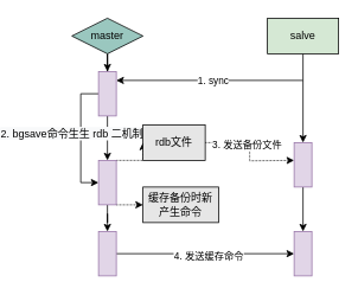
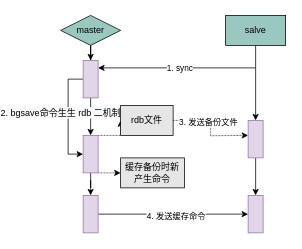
- <mxCell id="5" value="salve" style="rounded=0;whiteSpace=wrap;html=1;fillColor=#D5E8D4;" parent="1" vertex="1"><mxGeometry x="240" y="20" width="80" height="40" as="geometry" /></mxCell>
+ <mxCell id="5" value="salve" style="rounded=0;whiteSpace=wrap;html=1;fillColor=#9ac7bf;" parent="1" vertex="1"><mxGeometry x="240" y="20" width="80" height="40" as="geometry" /></mxCell>
